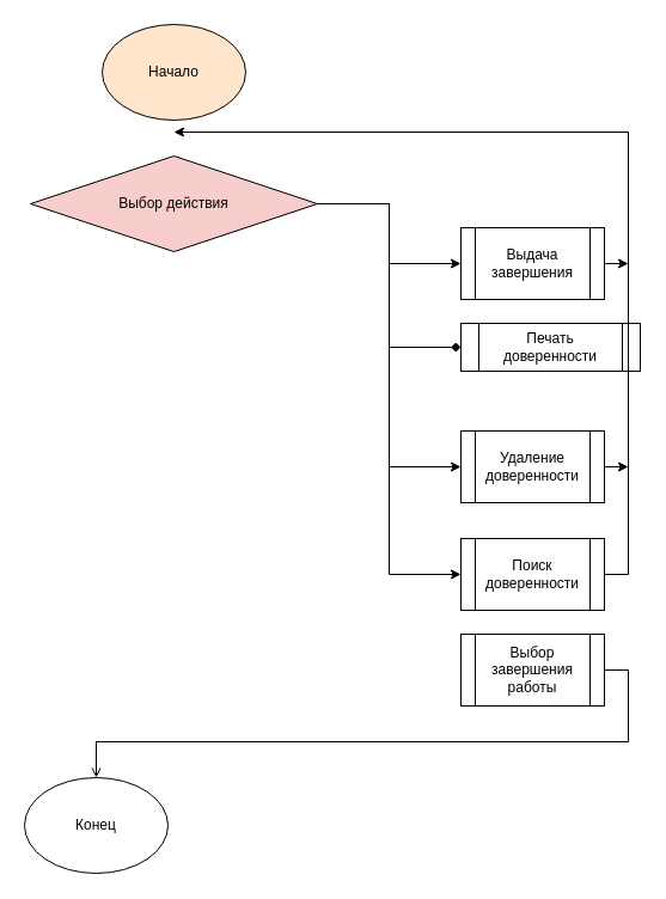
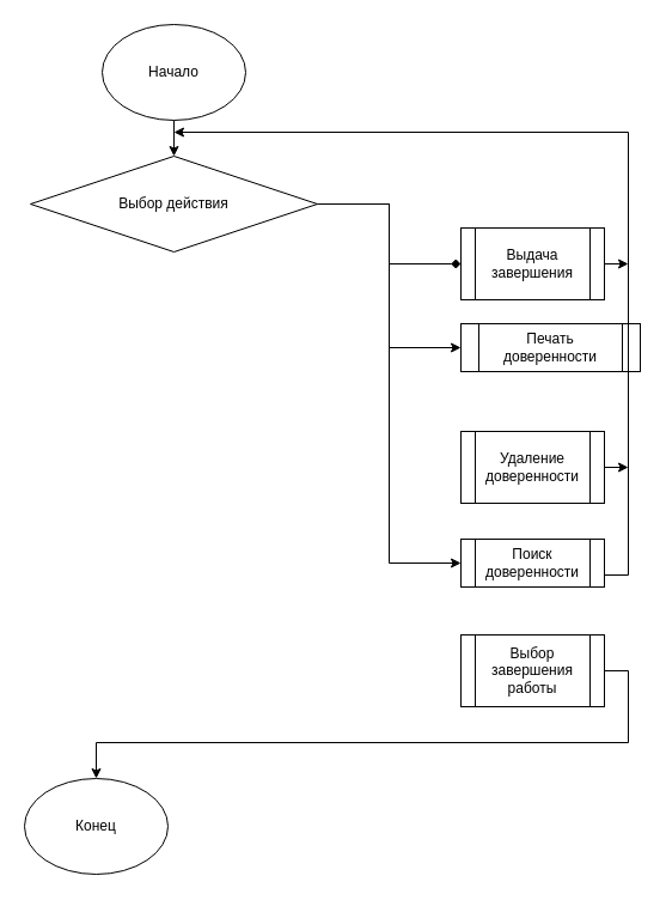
- <mxCell id="3" value="Начало" style="ellipse;whiteSpace=wrap;html=1;fillColor=#ffe6cc;" parent="1" vertex="1"><mxGeometry x="85" y="20" width="120" height="80" as="geometry" /></mxCell>
+ <mxCell id="3" value="Начало" style="ellipse;whiteSpace=wrap;html=1;" parent="1" vertex="1"><mxGeometry x="85" y="20" width="120" height="80" as="geometry" /></mxCell>
+ <mxCell id="2" style="edgeStyle=orthogonalEdgeStyle;rounded=0;orthogonalLoop=1;jettySize=auto;html=1;exitX=0.5;exitY=1;exitDx=0;exitDy=0;entryX=0.5;entryY=0;entryDx=0;entryDy=0;" parent="1" source="3" target="11" edge="1"><mxGeometry relative="1" as="geometry" /></mxCell>
- <mxCell id="11" value="&lt;span&gt;Выбор действия&lt;/span&gt;" style="rhombus;whiteSpace=wrap;html=1;fillColor=#f8cecc;" parent="1" vertex="1"><mxGeometry x="25" y="130" width="240" height="80" as="geometry" /></mxCell>
+ <mxCell id="11" value="&lt;span&gt;Выбор действия&lt;/span&gt;" style="rhombus;whiteSpace=wrap;html=1;" parent="1" vertex="1"><mxGeometry x="25" y="130" width="240" height="80" as="geometry" /></mxCell>
- <mxCell id="7" style="edgeStyle=orthogonalEdgeStyle;rounded=0;orthogonalLoop=1;jettySize=auto;html=1;exitX=1;exitY=0.5;exitDx=0;exitDy=0;entryX=0;entryY=0.5;entryDx=0;entryDy=0;" parent="1" source="11" target="6" edge="1"><mxGeometry relative="1" as="geometry" /></mxCell>
+ <mxCell id="7" style="edgeStyle=orthogonalEdgeStyle;rounded=0;orthogonalLoop=1;jettySize=auto;html=1;exitX=1;exitY=0.5;exitDx=0;exitDy=0;entryX=0;entryY=0.5;entryDx=0;entryDy=0;endArrow=diamond;" parent="1" source="11" target="6" edge="1"><mxGeometry relative="1" as="geometry" /></mxCell>
- <mxCell id="8" style="edgeStyle=orthogonalEdgeStyle;rounded=0;orthogonalLoop=1;jettySize=auto;html=1;exitX=1;exitY=0.5;exitDx=0;exitDy=0;entryX=0;entryY=0.5;entryDx=0;entryDy=0;endArrow=diamond;" parent="1" source="11" target="13" edge="1"><mxGeometry relative="1" as="geometry" /></mxCell>
+ <mxCell id="8" style="edgeStyle=orthogonalEdgeStyle;rounded=0;orthogonalLoop=1;jettySize=auto;html=1;exitX=1;exitY=0.5;exitDx=0;exitDy=0;entryX=0;entryY=0.5;entryDx=0;entryDy=0;" parent="1" source="11" target="13" edge="1"><mxGeometry relative="1" as="geometry" /></mxCell>
- <mxCell id="9" style="edgeStyle=orthogonalEdgeStyle;rounded=0;orthogonalLoop=1;jettySize=auto;html=1;exitX=1;exitY=0.5;exitDx=0;exitDy=0;entryX=0;entryY=0.5;entryDx=0;entryDy=0;" parent="1" source="11" target="15" edge="1"><mxGeometry relative="1" as="geometry" /></mxCell>
- <mxCell id="17" value="Поиск доверенности" style="shape=process;whiteSpace=wrap;html=1;backgroundOutline=1;" parent="1" vertex="1"><mxGeometry x="385" y="450" width="120" height="60" as="geometry" /></mxCell>
+ <mxCell id="17" value="Поиск доверенности" style="shape=process;whiteSpace=wrap;html=1;backgroundOutline=1;" parent="1" vertex="1"><mxGeometry x="385" y="450" width="120" height="40" as="geometry" /></mxCell>
- <mxCell id="18" style="edgeStyle=orthogonalEdgeStyle;rounded=0;orthogonalLoop=1;jettySize=auto;html=1;exitX=1;exitY=0.5;exitDx=0;exitDy=0;entryX=0.5;entryY=0;entryDx=0;entryDy=0;endArrow=open;" parent="1" source="19" target="4" edge="1"><mxGeometry relative="1" as="geometry" /></mxCell>
+ <mxCell id="18" style="edgeStyle=orthogonalEdgeStyle;rounded=0;orthogonalLoop=1;jettySize=auto;html=1;exitX=1;exitY=0.5;exitDx=0;exitDy=0;entryX=0.5;entryY=0;entryDx=0;entryDy=0;" parent="1" source="19" target="4" edge="1"><mxGeometry relative="1" as="geometry" /></mxCell>
